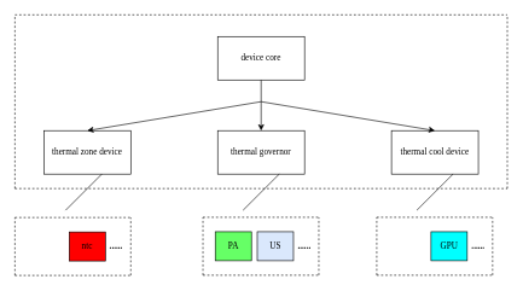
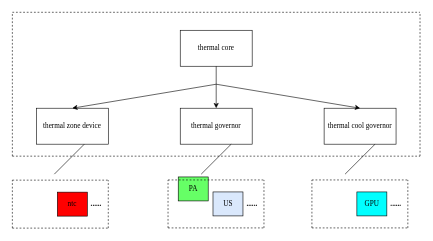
- <mxCell id="2" value="&lt;p&gt;&lt;font face=&quot;Georgia&quot;&gt;device core&lt;/font&gt;&lt;/p&gt;" style="rounded=0;whiteSpace=wrap;html=1;" vertex="1" parent="1"><mxGeometry x="300" y="50" width="120" height="60" as="geometry" /></mxCell>
+ <mxCell id="2" value="&lt;p&gt;&lt;font face=&quot;Georgia&quot;&gt;thermal core&lt;/font&gt;&lt;/p&gt;" style="rounded=0;whiteSpace=wrap;html=1;" vertex="1" parent="1"><mxGeometry x="300" y="50" width="120" height="60" as="geometry" /></mxCell>
- <mxCell id="6" value="&lt;div&gt;&lt;font face=&quot;Georgia&quot;&gt;thermal cool device&lt;br&gt;&lt;/font&gt;&lt;/div&gt;" style="rounded=0;whiteSpace=wrap;html=1;" vertex="1" parent="1"><mxGeometry x="540" y="180" width="120" height="60" as="geometry" /></mxCell>
+ <mxCell id="6" value="&lt;div&gt;&lt;font face=&quot;Georgia&quot;&gt;thermal cool governor&lt;br&gt;&lt;/font&gt;&lt;/div&gt;" style="rounded=0;whiteSpace=wrap;html=1;" vertex="1" parent="1"><mxGeometry x="540" y="180" width="120" height="60" as="geometry" /></mxCell>
- <mxCell id="21" value="&lt;font face=&quot;Georgia&quot;&gt;PA&lt;/font&gt;" style="rounded=0;whiteSpace=wrap;html=1;fillColor=#66FF66;" vertex="1" parent="1"><mxGeometry x="296.66" y="319.66" width="50" height="40" as="geometry" /></mxCell>
+ <mxCell id="21" value="&lt;font face=&quot;Georgia&quot;&gt;PA&lt;/font&gt;" style="rounded=0;whiteSpace=wrap;html=1;fillColor=#66FF66;" vertex="1" parent="1"><mxGeometry x="296.66" y="294.66" width="50" height="40" as="geometry" /></mxCell>
